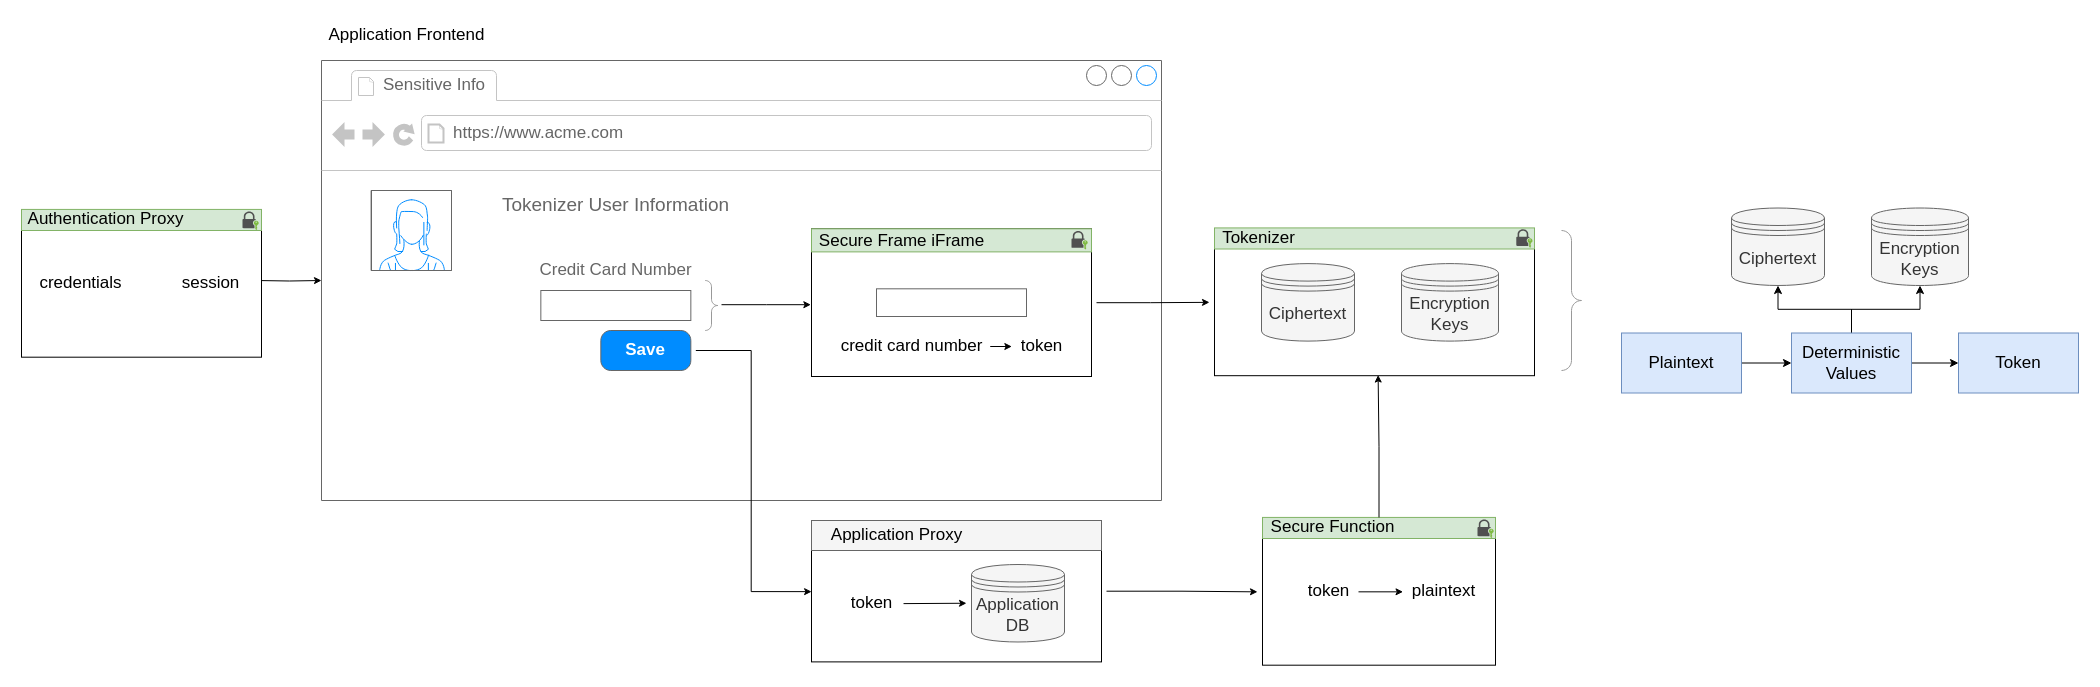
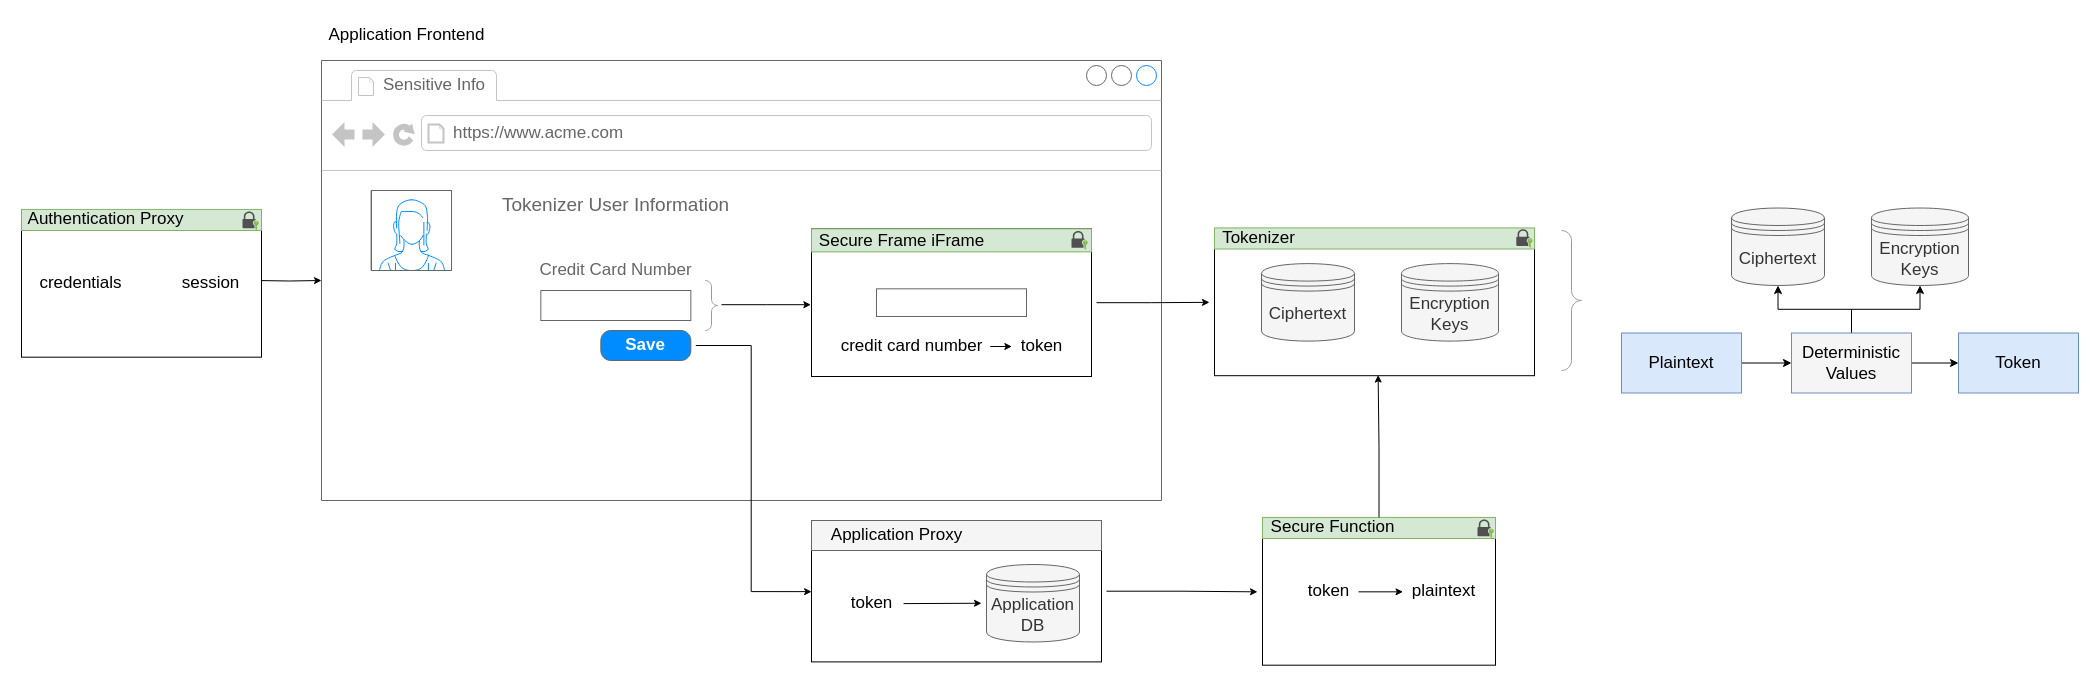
- <mxCell id="20" value="Save" style="strokeWidth=1;shadow=0;dashed=0;align=center;html=1;shape=mxgraph.mockup.buttons.button;strokeColor=#666666;fontColor=#ffffff;mainText=;buttonStyle=round;fontSize=17;fontStyle=1;fillColor=#008cff;whiteSpace=wrap;comic=0;perimeterSpacing=5;" parent="2" vertex="1"><mxGeometry x="279.34" y="270" width="90" height="40" as="geometry" /></mxCell>
+ <mxCell id="20" value="Save" style="strokeWidth=1;shadow=0;dashed=0;align=center;html=1;shape=mxgraph.mockup.buttons.button;strokeColor=#666666;fontColor=#ffffff;mainText=;buttonStyle=round;fontSize=17;fontStyle=1;fillColor=#008cff;whiteSpace=wrap;comic=0;perimeterSpacing=5;" parent="2" vertex="1"><mxGeometry x="279.34" y="270" width="90" height="30" as="geometry" /></mxCell>
- <mxCell id="65" value="&lt;font style=&quot;font-size: 17px&quot;&gt;Deterministic Values&lt;/font&gt;" style="whiteSpace=wrap;html=1;fillColor=#dae8fc;strokeColor=#6c8ebf;" vertex="1" parent="58"><mxGeometry x="1791" y="332.5" width="120" height="60" as="geometry" /></mxCell>
+ <mxCell id="65" value="&lt;font style=&quot;font-size: 17px&quot;&gt;Deterministic Values&lt;/font&gt;" style="whiteSpace=wrap;html=1;fillColor=#f5f5f5;strokeColor=#6c8ebf;" vertex="1" parent="58"><mxGeometry x="1791" y="332.5" width="120" height="60" as="geometry" /></mxCell>
- <mxCell id="29" value="Application DB" style="shape=datastore;whiteSpace=wrap;html=1;comic=0;fontSize=17;fillColor=#f5f5f5;strokeColor=#666666;fontColor=#333333;perimeterSpacing=5;" parent="25" vertex="1"><mxGeometry x="160" y="44" width="93" height="77.5" as="geometry" /></mxCell>
+ <mxCell id="29" value="Application DB" style="shape=datastore;whiteSpace=wrap;html=1;comic=0;fontSize=17;fillColor=#f5f5f5;strokeColor=#666666;fontColor=#333333;perimeterSpacing=5;" parent="25" vertex="1"><mxGeometry x="175" y="44" width="93" height="77.5" as="geometry" /></mxCell>
